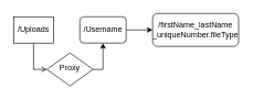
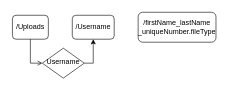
- <mxCell id="2" value="/Uploads" style="whiteSpace=wrap;html=1;fontSize=12;glass=0;strokeWidth=1;shadow=0;rounded=0;" vertex="1" parent="1"><mxGeometry x="20" y="25" width="60" height="40" as="geometry" /></mxCell>
+ <mxCell id="2" value="/Uploads" style="rounded=1;whiteSpace=wrap;html=1;fontSize=12;glass=0;strokeWidth=1;shadow=0;" vertex="1" parent="1"><mxGeometry x="20" y="25" width="60" height="40" as="geometry" /></mxCell>
- <mxCell id="7" style="edgeStyle=orthogonalEdgeStyle;rounded=0;orthogonalLoop=1;jettySize=auto;html=1;exitX=1;exitY=0.5;exitDx=0;exitDy=0;entryX=0;entryY=0.5;entryDx=0;entryDy=0;" edge="1" parent="1" source="8" target="4"><mxGeometry relative="1" as="geometry" /></mxCell>
- <mxCell id="6" value="Proxy" style="rhombus;whiteSpace=wrap;html=1;shadow=0;fontFamily=Helvetica;fontSize=12;align=center;strokeWidth=1;spacing=6;spacingTop=-4;" vertex="1" parent="1"><mxGeometry x="70" y="80" width="70" height="50" as="geometry" /></mxCell>
+ <mxCell id="6" value="Username" style="rhombus;whiteSpace=wrap;html=1;shadow=0;fontFamily=Helvetica;fontSize=12;align=center;strokeWidth=1;spacing=6;spacingTop=-4;" vertex="1" parent="1"><mxGeometry x="70" y="80" width="70" height="50" as="geometry" /></mxCell>
